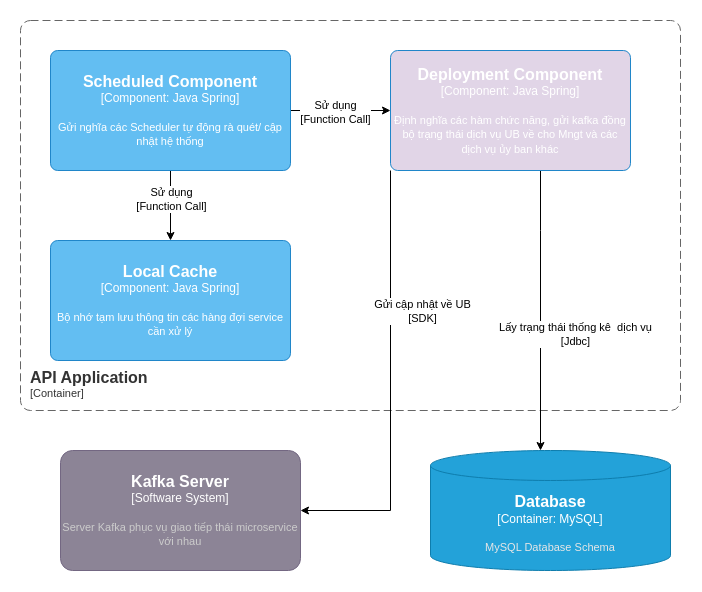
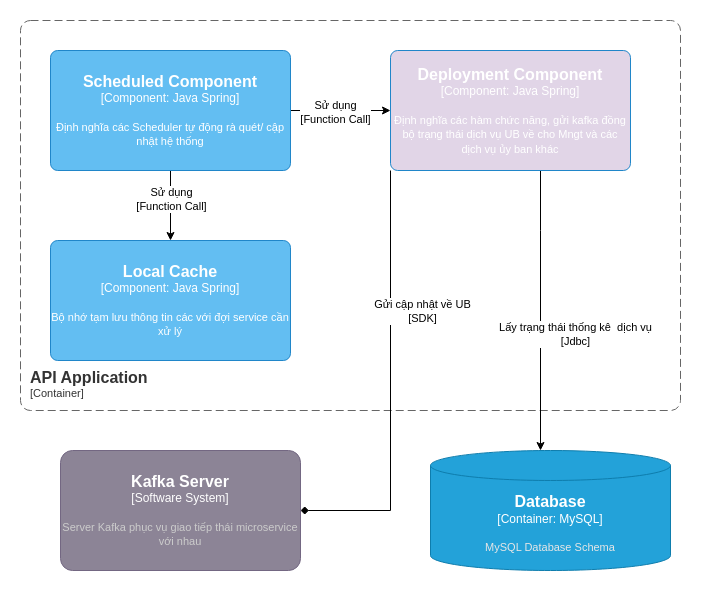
- <mxCell id="7" value="&lt;font style=&quot;font-size: 16px&quot;&gt;&lt;b&gt;Scheduled Component&lt;/b&gt;&lt;/font&gt;&lt;div&gt;[Component: Java Spring]&lt;/div&gt;&lt;br&gt;&lt;div&gt;&lt;font style=&quot;font-size: 11px&quot;&gt;Gửi nghĩa các Scheduler tự động rà quét/ cập nhật hệ thống&lt;/font&gt;&lt;/div&gt;" style="rounded=1;whiteSpace=wrap;html=1;labelBackgroundColor=none;fillColor=#63BEF2;fontColor=#ffffff;align=center;arcSize=6;strokeColor=#2086C9;metaEdit=1;resizable=0;points=[[0.25,0,0],[0.5,0,0],[0.75,0,0],[1,0.25,0],[1,0.5,0],[1,0.75,0],[0.75,1,0],[0.5,1,0],[0.25,1,0],[0,0.75,0],[0,0.5,0],[0,0.25,0]];" parent="1" vertex="1"><mxGeometry x="50" y="50" width="240" height="120" as="geometry" /></mxCell>
+ <mxCell id="7" value="&lt;font style=&quot;font-size: 16px&quot;&gt;&lt;b&gt;Scheduled Component&lt;/b&gt;&lt;/font&gt;&lt;div&gt;[Component: Java Spring]&lt;/div&gt;&lt;br&gt;&lt;div&gt;&lt;font style=&quot;font-size: 11px&quot;&gt;Định nghĩa các Scheduler tự động rà quét/ cập nhật hệ thống&lt;/font&gt;&lt;/div&gt;" style="rounded=1;whiteSpace=wrap;html=1;labelBackgroundColor=none;fillColor=#63BEF2;fontColor=#ffffff;align=center;arcSize=6;strokeColor=#2086C9;metaEdit=1;resizable=0;points=[[0.25,0,0],[0.5,0,0],[0.75,0,0],[1,0.25,0],[1,0.5,0],[1,0.75,0],[0.75,1,0],[0.5,1,0],[0.25,1,0],[0,0.75,0],[0,0.5,0],[0,0.25,0]];" parent="1" vertex="1"><mxGeometry x="50" y="50" width="240" height="120" as="geometry" /></mxCell>
- <mxCell id="14" value="&lt;font style=&quot;font-size: 16px&quot;&gt;&lt;b&gt;Local Cache&lt;/b&gt;&lt;/font&gt;&lt;div&gt;[Component: Java Spring]&lt;/div&gt;&lt;br&gt;&lt;div&gt;&lt;font style=&quot;font-size: 11px&quot;&gt;Bộ nhớ tạm lưu thông tin các hàng đợi service cần xử lý&lt;/font&gt;&lt;/div&gt;" style="rounded=1;whiteSpace=wrap;html=1;labelBackgroundColor=none;fillColor=#63BEF2;fontColor=#ffffff;align=center;arcSize=6;strokeColor=#2086C9;metaEdit=1;resizable=0;points=[[0.25,0,0],[0.5,0,0],[0.75,0,0],[1,0.25,0],[1,0.5,0],[1,0.75,0],[0.75,1,0],[0.5,1,0],[0.25,1,0],[0,0.75,0],[0,0.5,0],[0,0.25,0]];" parent="1" vertex="1"><mxGeometry x="50" y="240" width="240" height="120" as="geometry" /></mxCell>
+ <mxCell id="14" value="&lt;font style=&quot;font-size: 16px&quot;&gt;&lt;b&gt;Local Cache&lt;/b&gt;&lt;/font&gt;&lt;div&gt;[Component: Java Spring]&lt;/div&gt;&lt;br&gt;&lt;div&gt;&lt;font style=&quot;font-size: 11px&quot;&gt;Bộ nhớ tạm lưu thông tin các với đợi service cần xử lý&lt;/font&gt;&lt;/div&gt;" style="rounded=1;whiteSpace=wrap;html=1;labelBackgroundColor=none;fillColor=#63BEF2;fontColor=#ffffff;align=center;arcSize=6;strokeColor=#2086C9;metaEdit=1;resizable=0;points=[[0.25,0,0],[0.5,0,0],[0.75,0,0],[1,0.25,0],[1,0.5,0],[1,0.75,0],[0.75,1,0],[0.5,1,0],[0.25,1,0],[0,0.75,0],[0,0.5,0],[0,0.25,0]];" parent="1" vertex="1"><mxGeometry x="50" y="240" width="240" height="120" as="geometry" /></mxCell>
- <mxCell id="8" style="edgeStyle=orthogonalEdgeStyle;rounded=0;orthogonalLoop=1;jettySize=auto;html=1;" parent="1" source="12" target="13" edge="1"><mxGeometry relative="1" as="geometry"><Array as="points"><mxPoint x="390" y="510" /></Array></mxGeometry></mxCell>
+ <mxCell id="8" style="edgeStyle=orthogonalEdgeStyle;rounded=0;orthogonalLoop=1;jettySize=auto;html=1;endArrow=diamond;" parent="1" source="12" target="13" edge="1"><mxGeometry relative="1" as="geometry"><Array as="points"><mxPoint x="390" y="510" /></Array></mxGeometry></mxCell>
